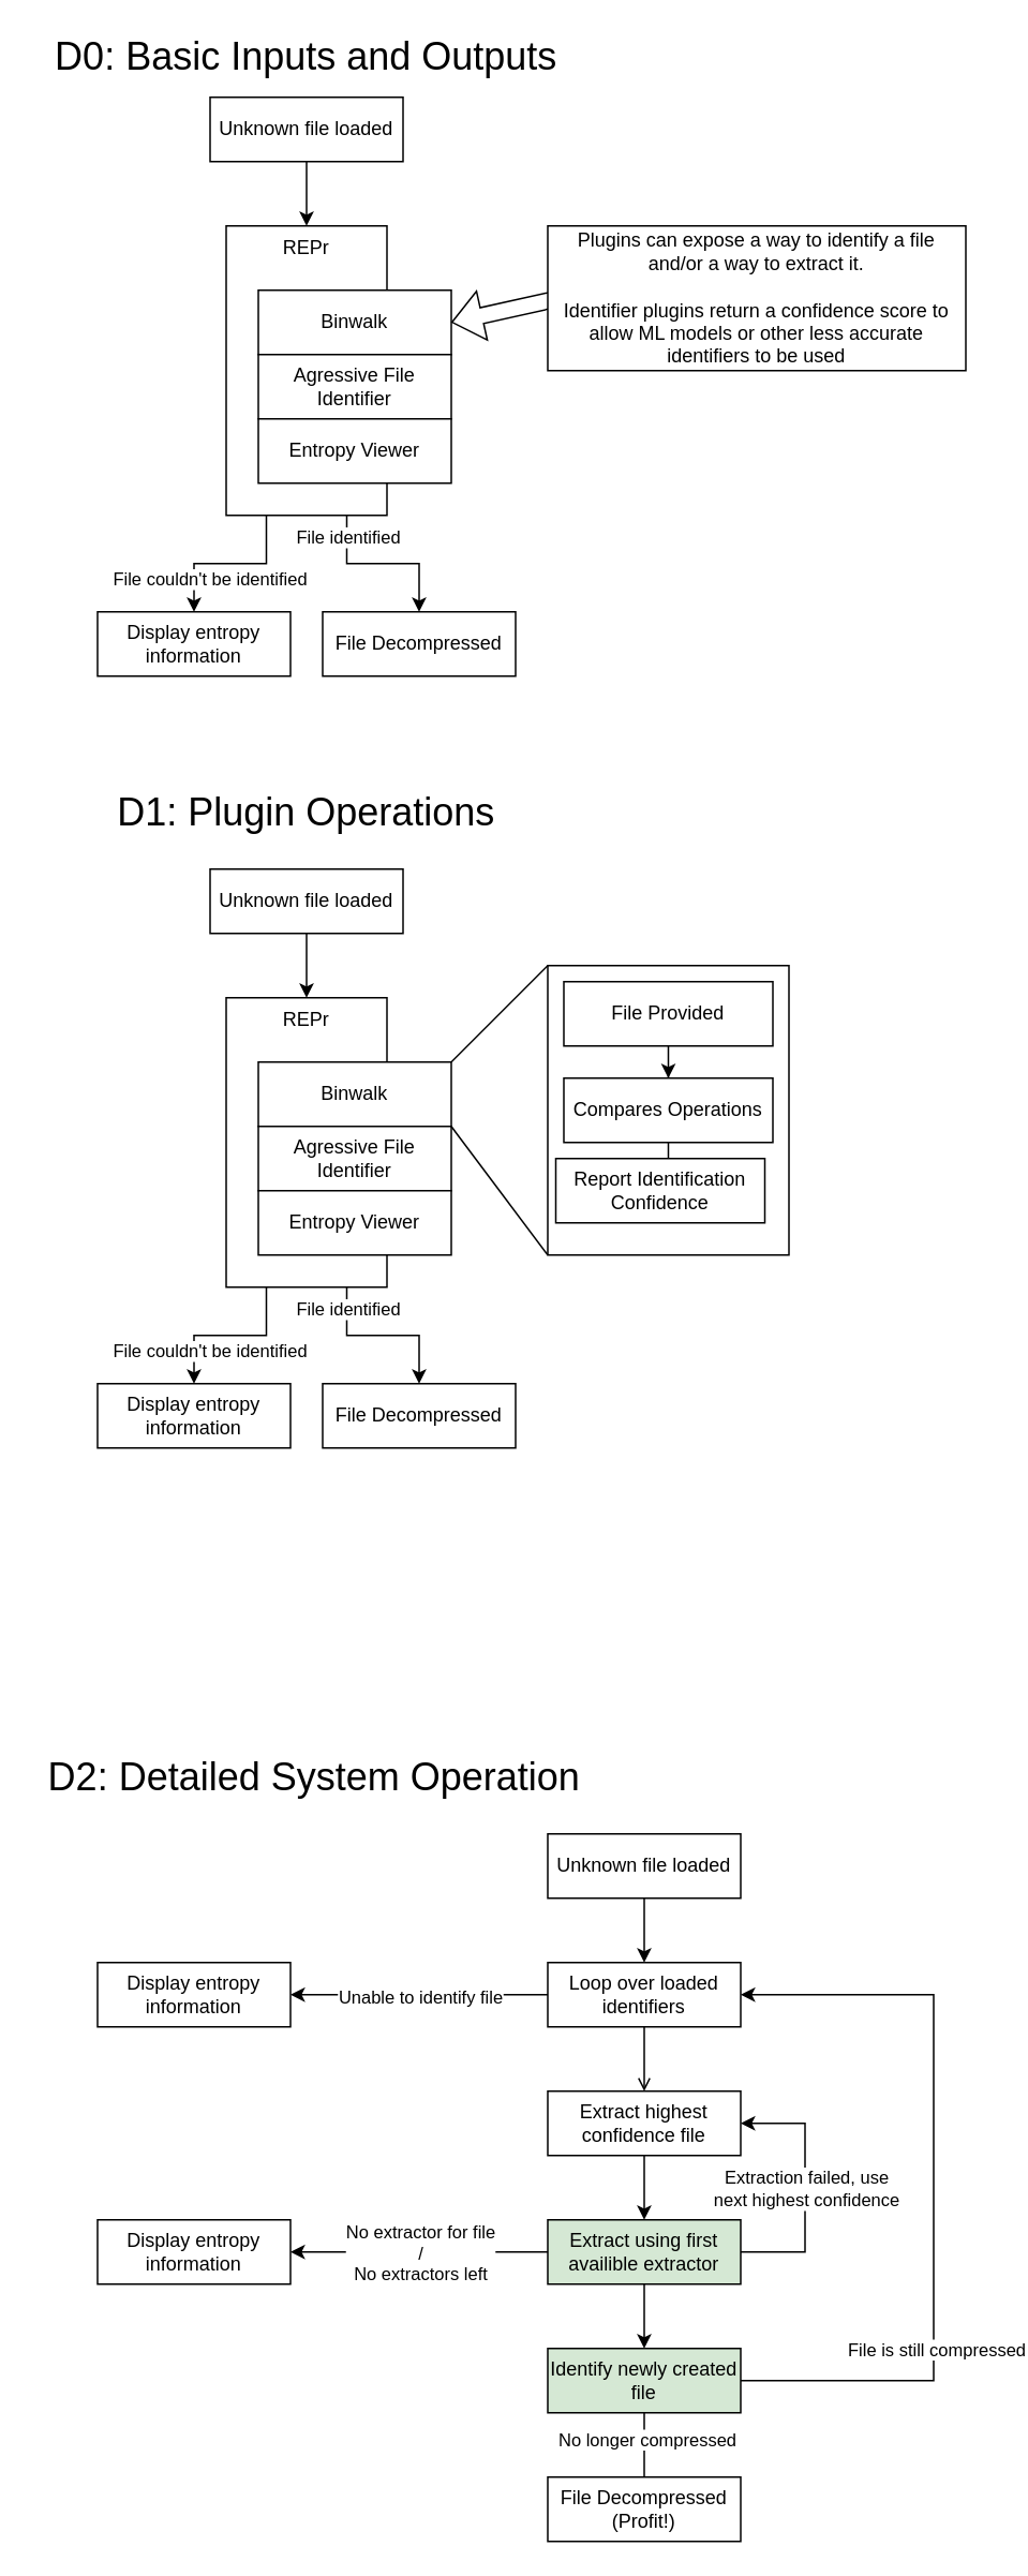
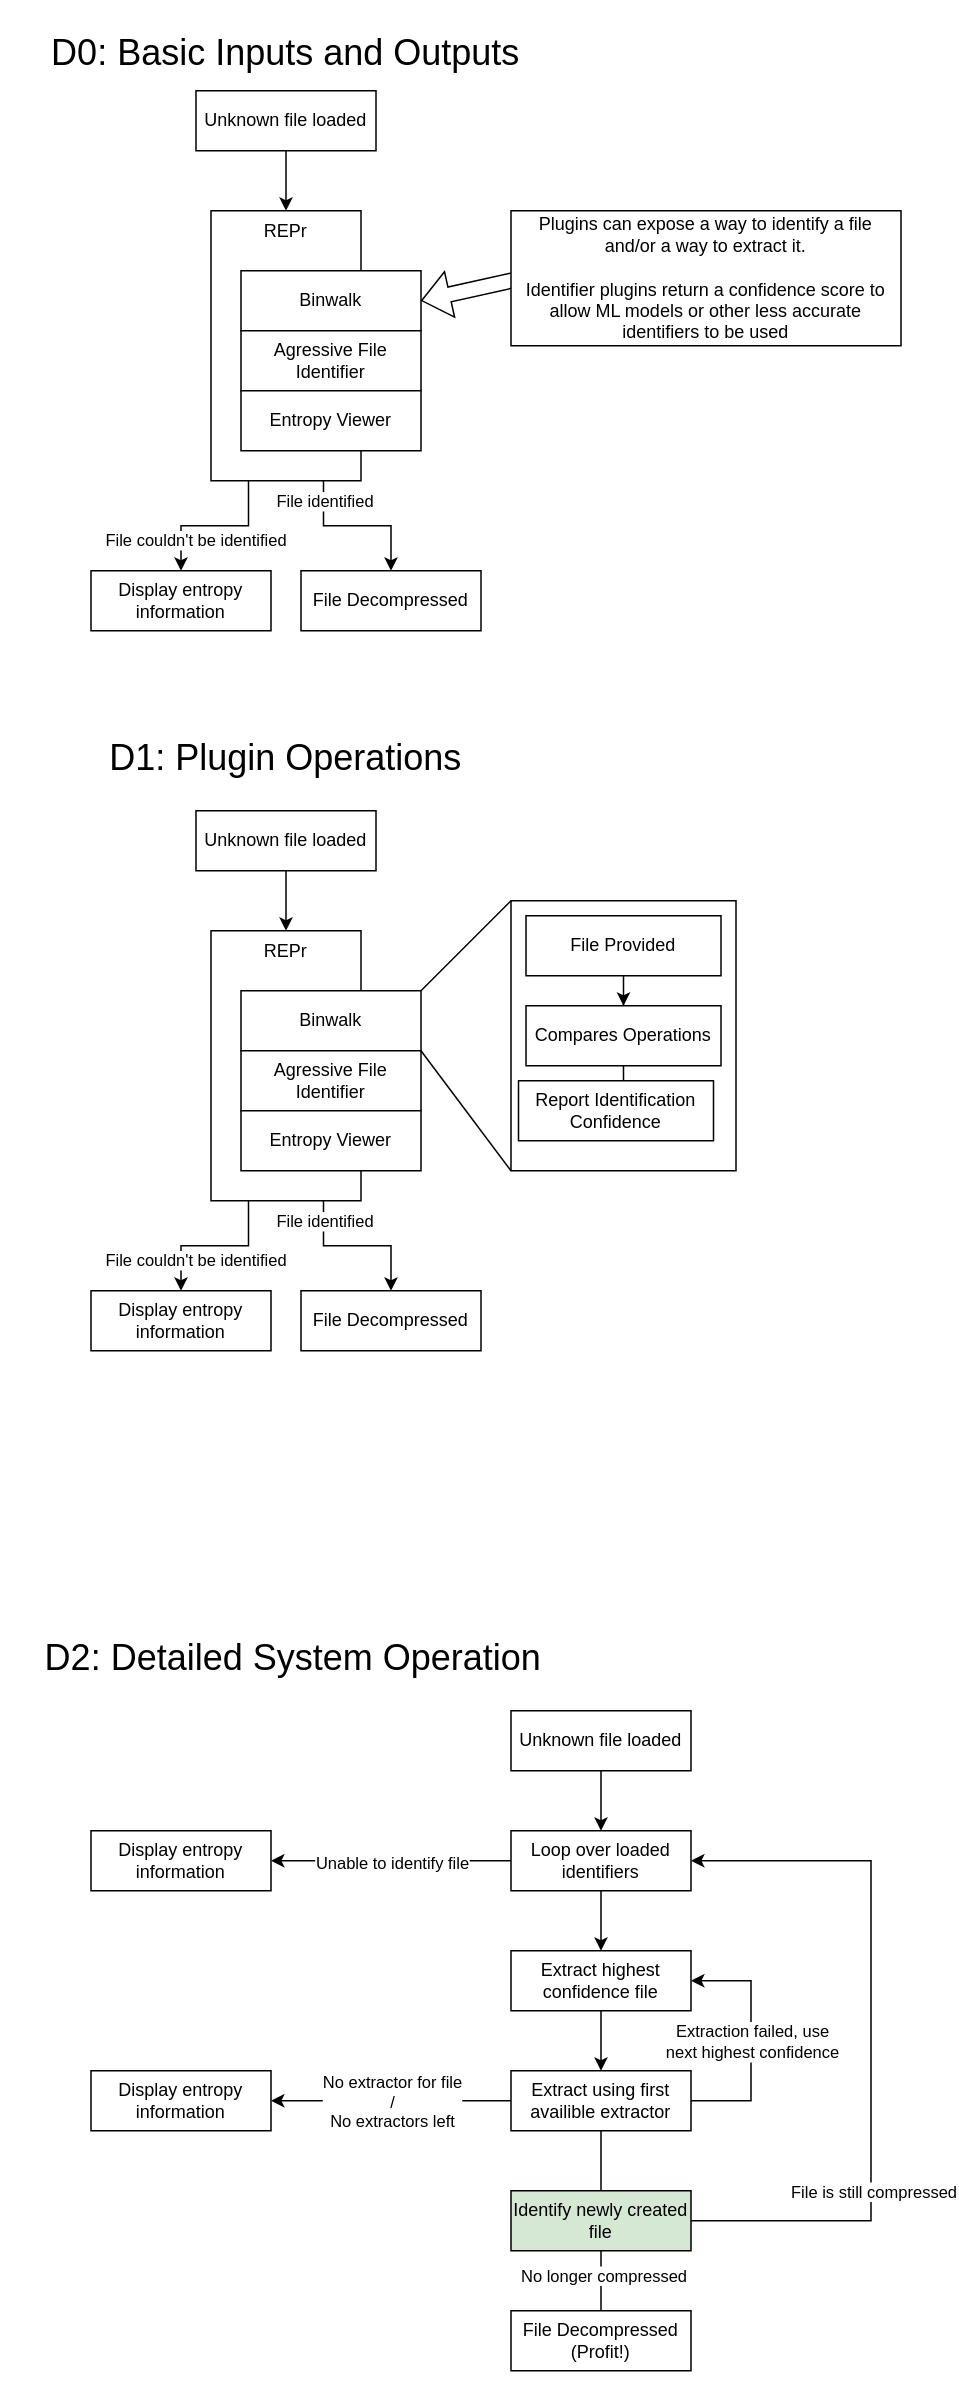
- <mxCell id="11" style="edgeStyle=orthogonalEdgeStyle;rounded=0;orthogonalLoop=1;jettySize=auto;html=1;entryX=0.5;entryY=0;entryDx=0;entryDy=0;endArrow=open;" parent="1" source="14" target="16" edge="1"><mxGeometry relative="1" as="geometry" /></mxCell>
+ <mxCell id="11" style="edgeStyle=orthogonalEdgeStyle;rounded=0;orthogonalLoop=1;jettySize=auto;html=1;entryX=0.5;entryY=0;entryDx=0;entryDy=0;" parent="1" source="14" target="16" edge="1"><mxGeometry relative="1" as="geometry" /></mxCell>
- <mxCell id="22" value="Extract using first availible extractor" style="rounded=0;whiteSpace=wrap;html=1;fillColor=#d5e8d4;" parent="1" vertex="1"><mxGeometry x="340" y="1380" width="120" height="40" as="geometry" /></mxCell>
+ <mxCell id="22" value="Extract using first availible extractor" style="rounded=0;whiteSpace=wrap;html=1;" parent="1" vertex="1"><mxGeometry x="340" y="1380" width="120" height="40" as="geometry" /></mxCell>
- <mxCell id="21" style="edgeStyle=orthogonalEdgeStyle;rounded=0;orthogonalLoop=1;jettySize=auto;html=1;entryX=0.5;entryY=0;entryDx=0;entryDy=0;" parent="1" source="22" target="29" edge="1"><mxGeometry relative="1" as="geometry" /></mxCell>
+ <mxCell id="21" style="edgeStyle=orthogonalEdgeStyle;rounded=0;orthogonalLoop=1;jettySize=auto;html=1;entryX=0.5;entryY=0;entryDx=0;entryDy=0;endArrow=none;" parent="1" source="22" target="29" edge="1"><mxGeometry relative="1" as="geometry" /></mxCell>
